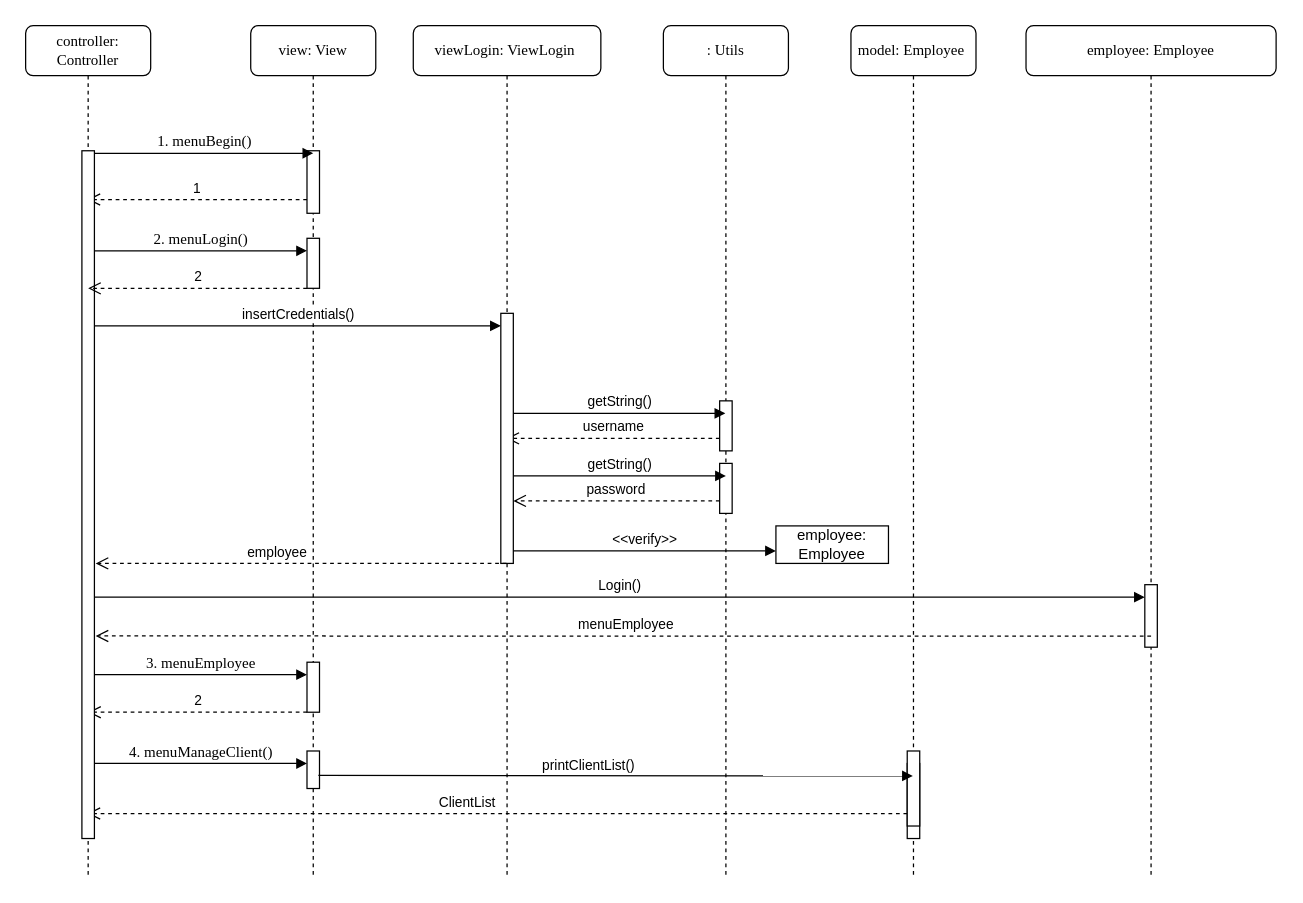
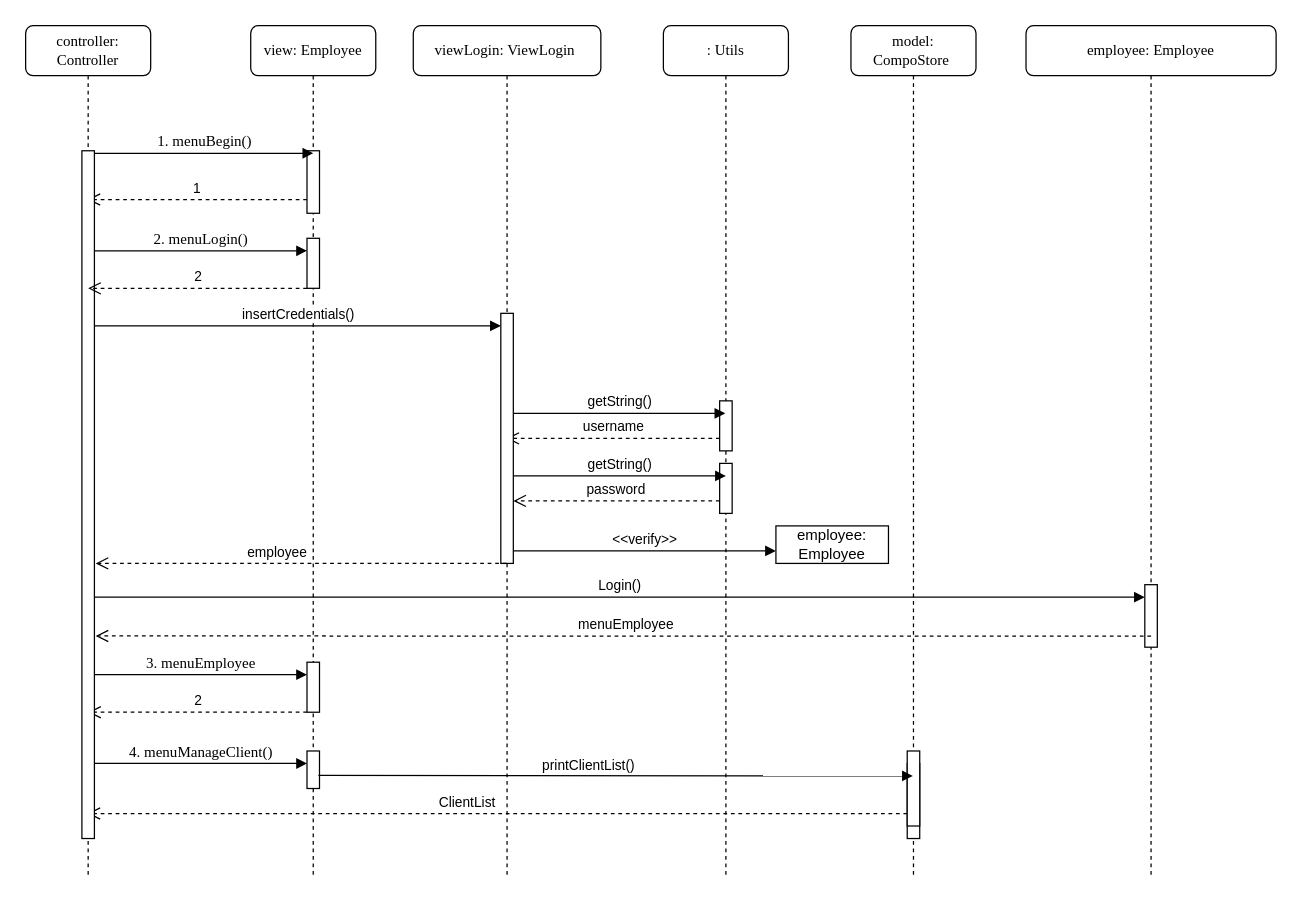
- <mxCell id="2" value="view: View" style="shape=umlLifeline;perimeter=lifelinePerimeter;whiteSpace=wrap;html=1;container=1;collapsible=0;recursiveResize=0;outlineConnect=0;rounded=1;shadow=0;comic=0;labelBackgroundColor=none;strokeWidth=1;fontFamily=Verdana;fontSize=12;align=center;" parent="1" vertex="1"><mxGeometry x="200" y="20" width="100" height="680" as="geometry" /></mxCell>
+ <mxCell id="2" value="view: Employee" style="shape=umlLifeline;perimeter=lifelinePerimeter;whiteSpace=wrap;html=1;container=1;collapsible=0;recursiveResize=0;outlineConnect=0;rounded=1;shadow=0;comic=0;labelBackgroundColor=none;strokeWidth=1;fontFamily=Verdana;fontSize=12;align=center;" parent="1" vertex="1"><mxGeometry x="200" y="20" width="100" height="680" as="geometry" /></mxCell>
- <mxCell id="16" value="model: Employee&amp;nbsp;" style="shape=umlLifeline;perimeter=lifelinePerimeter;whiteSpace=wrap;html=1;container=1;collapsible=0;recursiveResize=0;outlineConnect=0;rounded=1;shadow=0;comic=0;labelBackgroundColor=none;strokeWidth=1;fontFamily=Verdana;fontSize=12;align=center;" parent="1" vertex="1"><mxGeometry x="680" y="20" width="100" height="680" as="geometry" /></mxCell>
+ <mxCell id="16" value="model: CompoStore&amp;nbsp;" style="shape=umlLifeline;perimeter=lifelinePerimeter;whiteSpace=wrap;html=1;container=1;collapsible=0;recursiveResize=0;outlineConnect=0;rounded=1;shadow=0;comic=0;labelBackgroundColor=none;strokeWidth=1;fontFamily=Verdana;fontSize=12;align=center;" parent="1" vertex="1"><mxGeometry x="680" y="20" width="100" height="680" as="geometry" /></mxCell>
